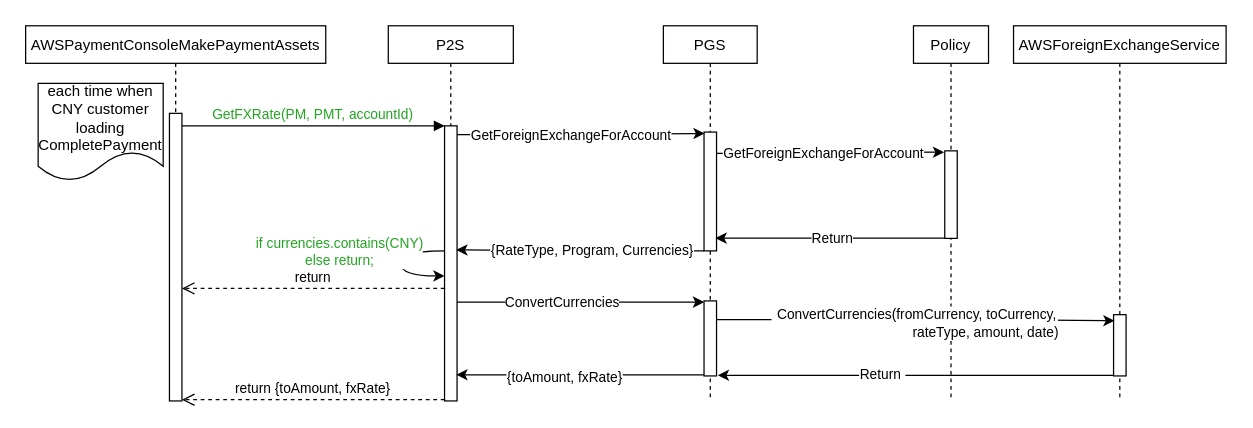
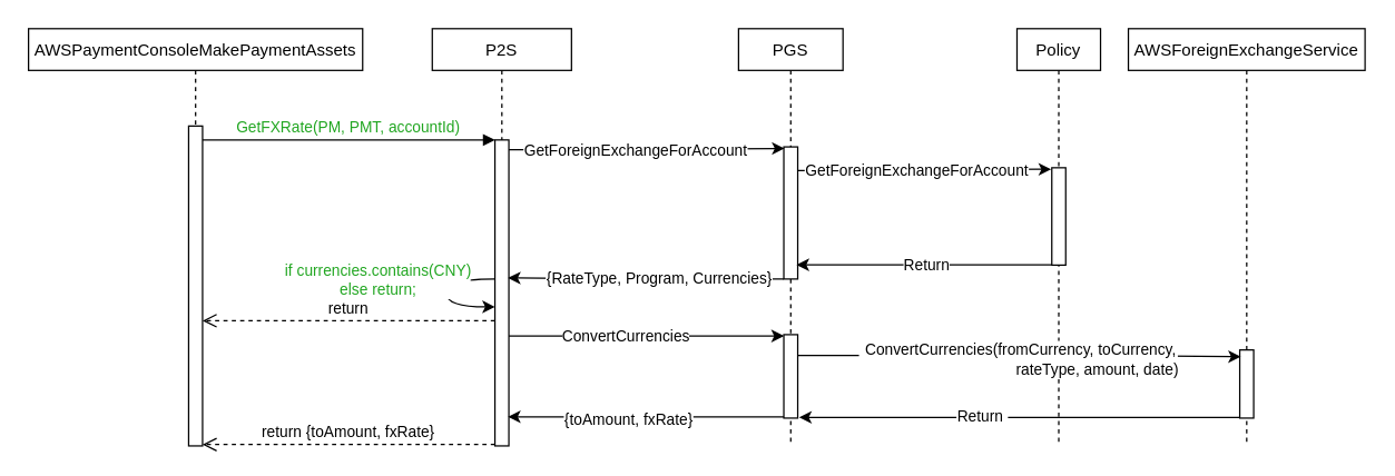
- <mxCell id="24" value="&lt;font color=&quot;#000000&quot;&gt;each time when CNY customer loading CompletePayment&lt;/font&gt;" style="shape=document;whiteSpace=wrap;html=1;boundedLbl=1;fontColor=#33FF33;" vertex="1" parent="1"><mxGeometry x="30" y="66" width="100" height="78" as="geometry" /></mxCell>
